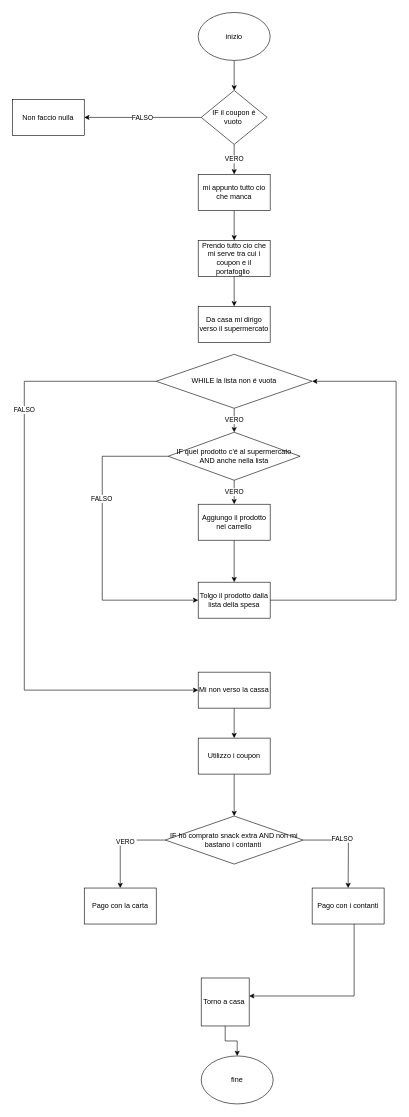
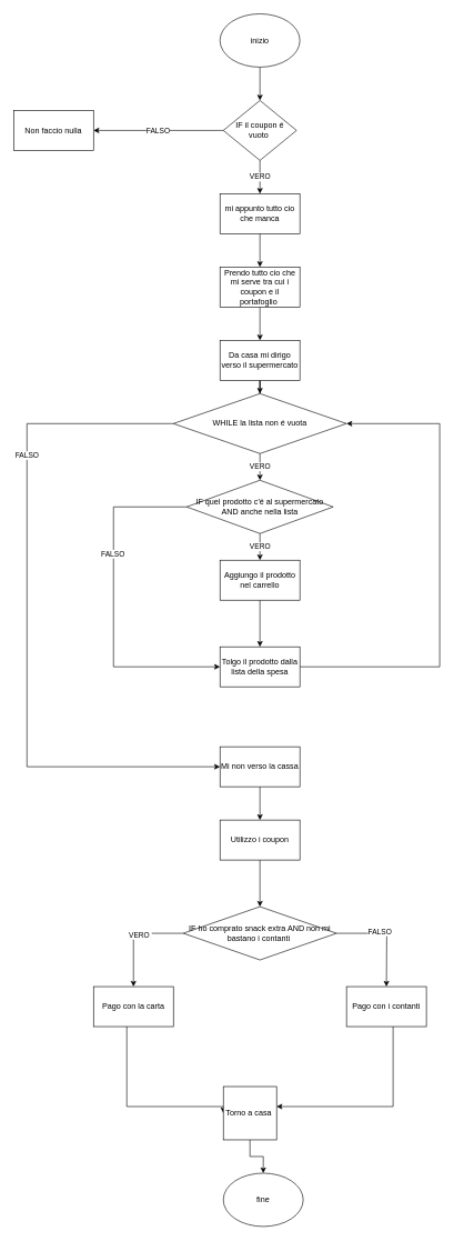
+ <mxCell id="11" style="edgeStyle=orthogonalEdgeStyle;rounded=0;orthogonalLoop=1;jettySize=auto;html=1;entryX=0.5;entryY=0;entryDx=0;entryDy=0;" edge="1" parent="1" source="12" target="20"><mxGeometry relative="1" as="geometry" /></mxCell>
+ <mxCell id="38" style="edgeStyle=orthogonalEdgeStyle;rounded=0;orthogonalLoop=1;jettySize=auto;html=1;entryX=0;entryY=0.5;entryDx=0;entryDy=0;" edge="1" parent="1" source="39" target="41"><mxGeometry relative="1" as="geometry"><mxPoint x="200" y="1650" as="targetPoint" /><Array as="points"><mxPoint x="190" y="1660" /></Array></mxGeometry></mxCell>
